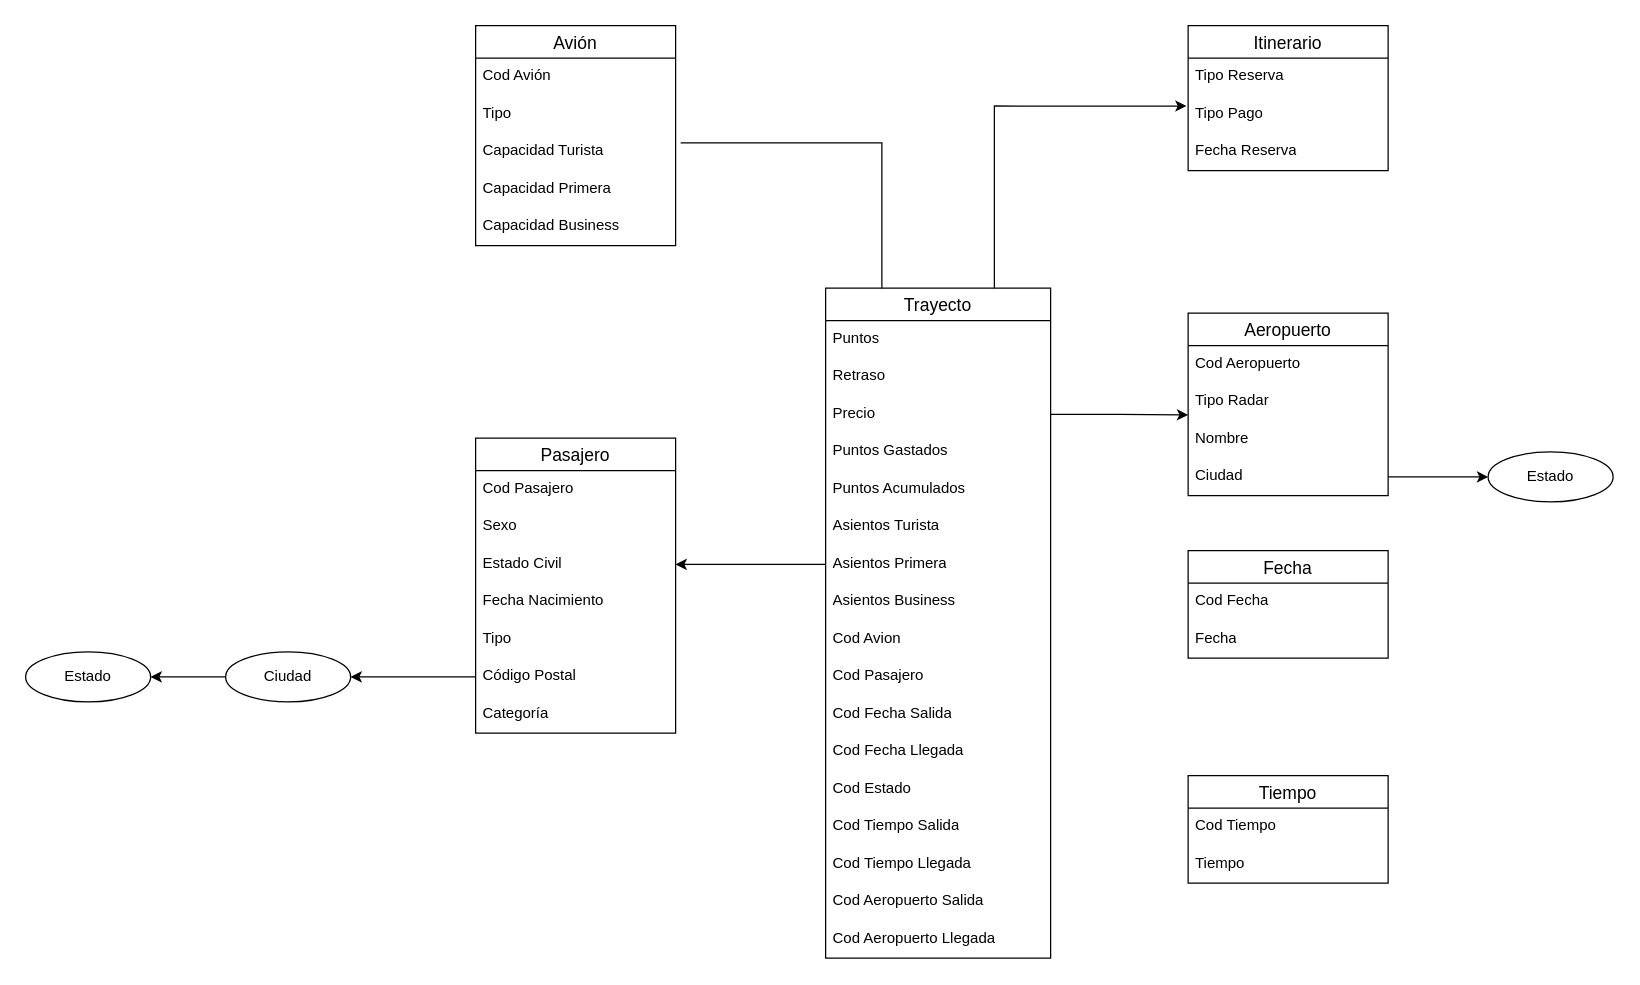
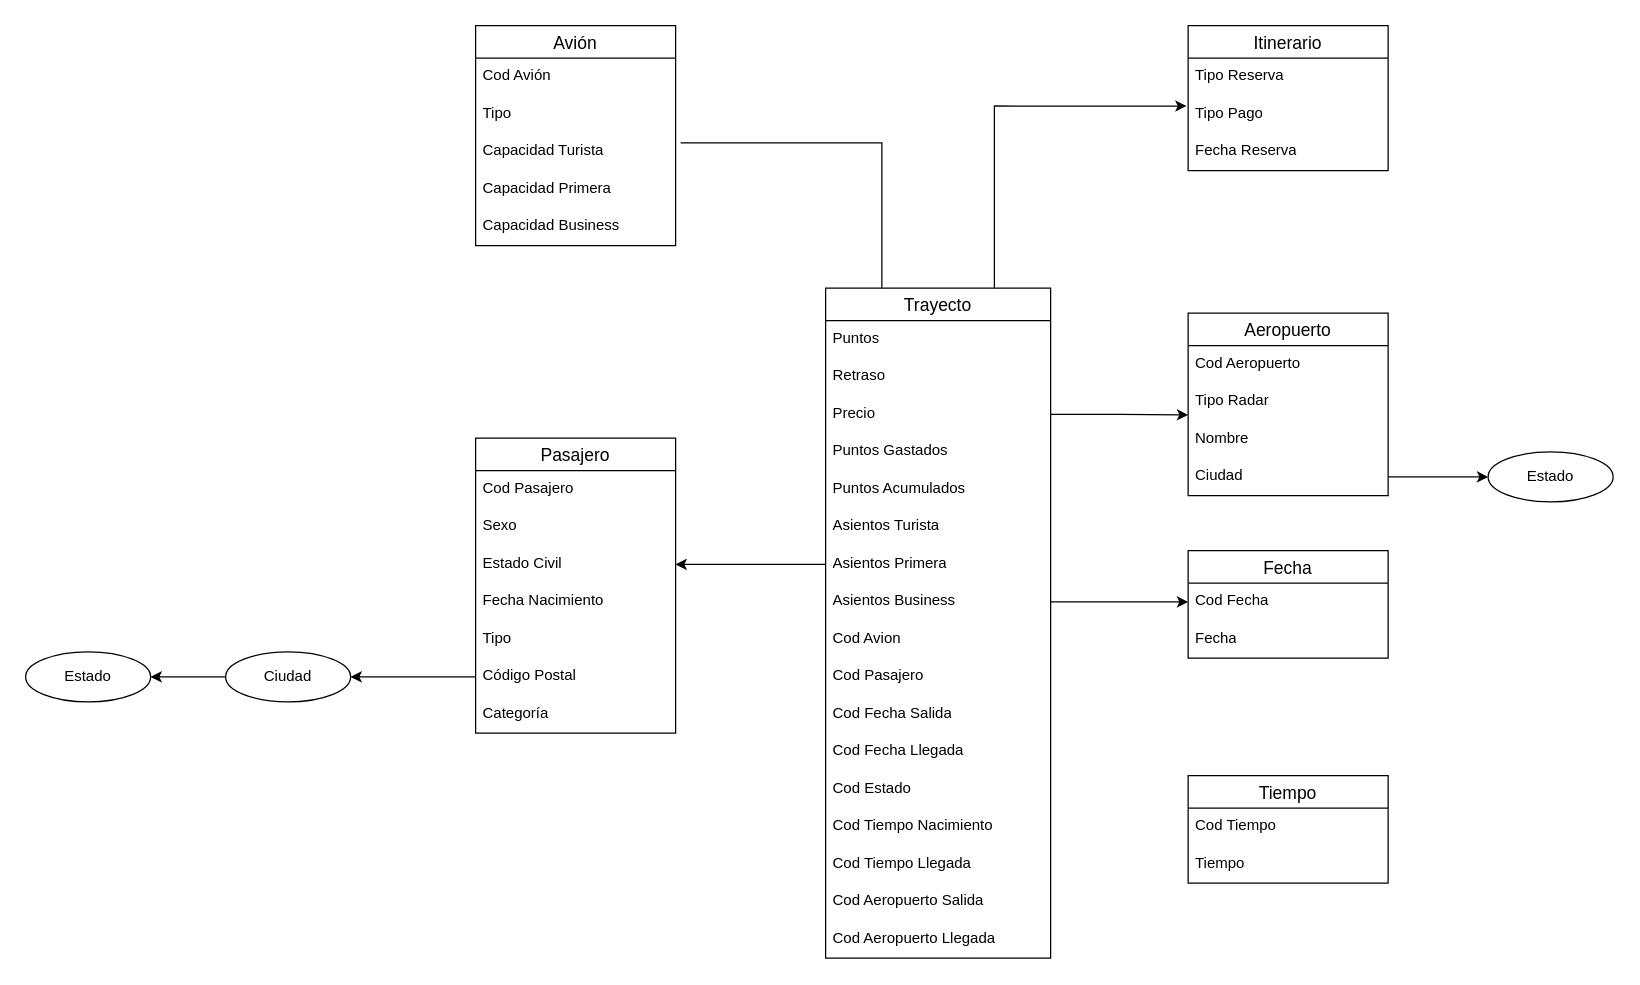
+ <mxCell id="53" style="edgeStyle=orthogonalEdgeStyle;rounded=0;orthogonalLoop=1;jettySize=auto;html=1;exitX=1;exitY=0.5;exitDx=0;exitDy=0;entryX=0;entryY=0.5;entryDx=0;entryDy=0;" parent="1" source="10" target="48" edge="1"><mxGeometry relative="1" as="geometry" /></mxCell>
- <mxCell id="16" value="Cod Tiempo Salida" style="text;strokeColor=none;fillColor=none;spacingLeft=4;spacingRight=4;overflow=hidden;rotatable=0;points=[[0,0.5],[1,0.5]];portConstraint=eastwest;fontSize=12;whiteSpace=wrap;html=1;" parent="2" vertex="1"><mxGeometry y="416" width="180" height="30" as="geometry" /></mxCell>
+ <mxCell id="16" value="Cod Tiempo Nacimiento" style="text;strokeColor=none;fillColor=none;spacingLeft=4;spacingRight=4;overflow=hidden;rotatable=0;points=[[0,0.5],[1,0.5]];portConstraint=eastwest;fontSize=12;whiteSpace=wrap;html=1;" parent="2" vertex="1"><mxGeometry y="416" width="180" height="30" as="geometry" /></mxCell>
